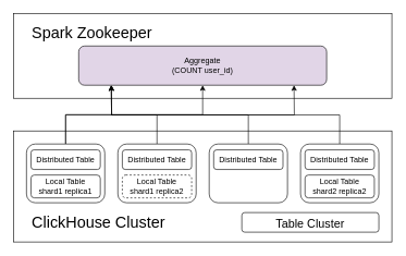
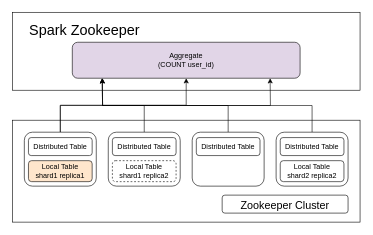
- <mxCell id="19" value="Local Table&lt;br&gt;shard1 replica1" style="rounded=1;whiteSpace=wrap;html=1;" parent="1" vertex="1"><mxGeometry x="46.88" y="267.5" width="106.25" height="35" as="geometry" /></mxCell>
+ <mxCell id="19" value="Local Table&lt;br&gt;shard1 replica1" style="rounded=1;whiteSpace=wrap;html=1;fillColor=#ffe6cc;" parent="1" vertex="1"><mxGeometry x="46.88" y="267.5" width="106.25" height="35" as="geometry" /></mxCell>
- <mxCell id="13" value="&lt;font style=&quot;font-size: 24px;&quot;&gt;ClickHouse Cluster&lt;/font&gt;" style="text;html=1;resizable=0;autosize=1;align=center;verticalAlign=middle;points=[];fillColor=none;strokeColor=none;rounded=0;" parent="1" vertex="1"><mxGeometry x="40" y="330" width="220" height="20" as="geometry" /></mxCell>
- <mxCell id="14" value="&lt;font style=&quot;font-size: 18px;&quot;&gt;Table Cluster&lt;/font&gt;" style="rounded=1;whiteSpace=wrap;html=1;fontSize=24;fillColor=none;" parent="1" vertex="1"><mxGeometry x="370" y="325" width="210" height="30" as="geometry" /></mxCell>
+ <mxCell id="14" value="&lt;font style=&quot;font-size: 18px;&quot;&gt;Zookeeper Cluster&lt;/font&gt;" style="rounded=1;whiteSpace=wrap;html=1;fontSize=24;fillColor=none;" parent="1" vertex="1"><mxGeometry x="370" y="325" width="210" height="30" as="geometry" /></mxCell>
